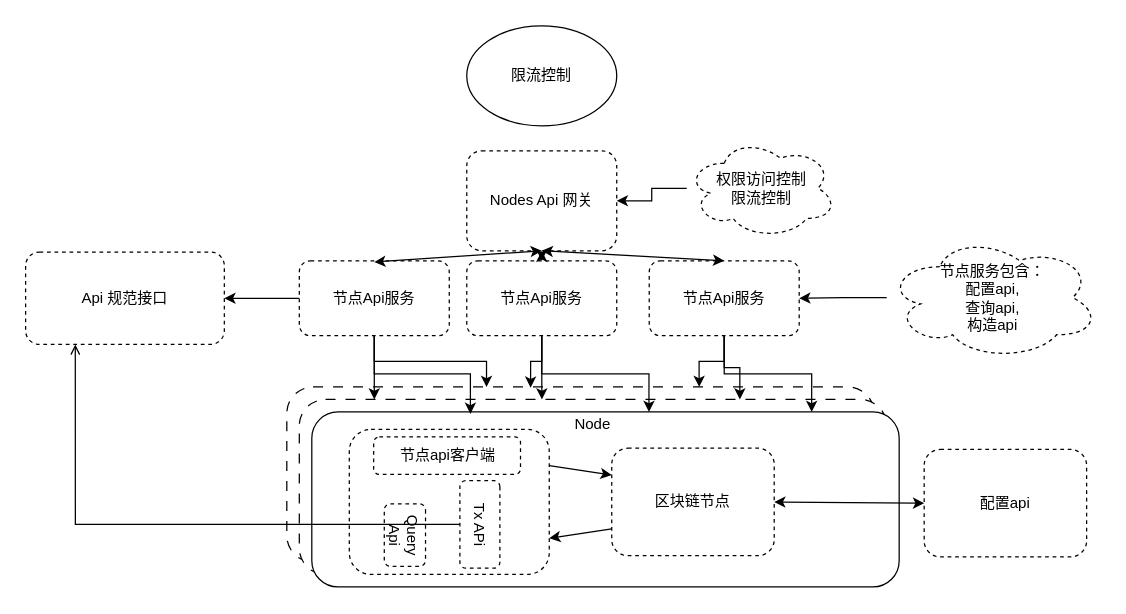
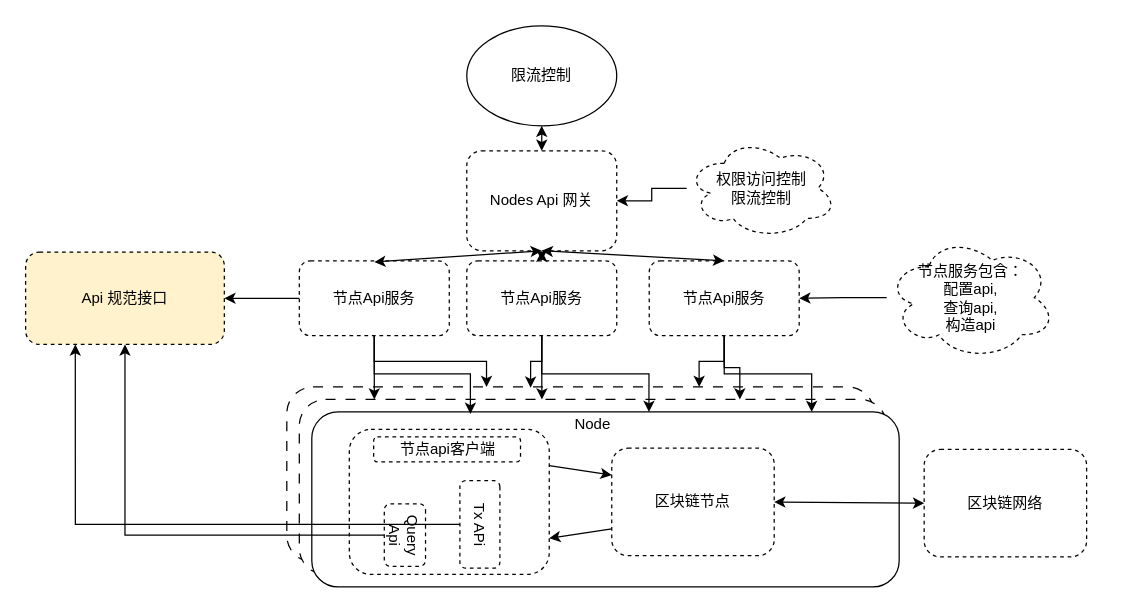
+ <mxCell id="33" value="" style="endArrow=classic;startArrow=classic;html=1;rounded=0;exitX=0.5;exitY=0;exitDx=0;exitDy=0;entryX=0.5;entryY=1;entryDx=0;entryDy=0;" parent="1" source="32" target="2" edge="1"><mxGeometry width="50" height="50" relative="1" as="geometry"><mxPoint x="389" y="140" as="sourcePoint" /><mxPoint x="439" y="90" as="targetPoint" /></mxGeometry></mxCell>
- <mxCell id="7" value="Api 规范接口" style="rounded=1;whiteSpace=wrap;html=1;dashed=1;" parent="1" vertex="1"><mxGeometry x="20" y="201" width="159" height="74" as="geometry" /></mxCell>
+ <mxCell id="7" value="Api 规范接口" style="rounded=1;whiteSpace=wrap;html=1;dashed=1;fillColor=#fff2cc;" parent="1" vertex="1"><mxGeometry x="20" y="201" width="159" height="74" as="geometry" /></mxCell>
- <mxCell id="40" value="节点服务包含：&lt;br&gt;配置api,&lt;br&gt;查询api,&lt;br&gt;构造api" style="ellipse;shape=cloud;whiteSpace=wrap;html=1;dashed=1;" vertex="1" parent="1"><mxGeometry x="709" y="188" width="170" height="99" as="geometry" /></mxCell>
+ <mxCell id="40" value="节点服务包含：&lt;br&gt;配置api,&lt;br&gt;查询api,&lt;br&gt;构造api" style="ellipse;shape=cloud;whiteSpace=wrap;html=1;dashed=1;" vertex="1" parent="1"><mxGeometry x="709" y="188" width="135" height="99" as="geometry" /></mxCell>
- <mxCell id="12" style="edgeStyle=orthogonalEdgeStyle;rounded=0;orthogonalLoop=1;jettySize=auto;html=1;entryX=0.25;entryY=1;entryDx=0;entryDy=0;endArrow=open;" edge="1" parent="1" source="13" target="7"><mxGeometry relative="1" as="geometry" /></mxCell>
+ <mxCell id="12" style="edgeStyle=orthogonalEdgeStyle;rounded=0;orthogonalLoop=1;jettySize=auto;html=1;entryX=0.25;entryY=1;entryDx=0;entryDy=0;" edge="1" parent="1" source="13" target="7"><mxGeometry relative="1" as="geometry" /></mxCell>
- <mxCell id="9" value="节点api客户端" style="rounded=1;whiteSpace=wrap;html=1;dashed=1;" parent="1" vertex="1"><mxGeometry x="298.5" y="349" width="117.5" height="30" as="geometry" /></mxCell>
+ <mxCell id="9" value="节点api客户端" style="rounded=1;whiteSpace=wrap;html=1;dashed=1;" parent="1" vertex="1"><mxGeometry x="298.5" y="349" width="117.5" height="20" as="geometry" /></mxCell>
- <mxCell id="15" value="配置api" style="rounded=1;whiteSpace=wrap;html=1;dashed=1;" parent="1" vertex="1"><mxGeometry x="739" y="359" width="130" height="86" as="geometry" /></mxCell>
+ <mxCell id="15" value="区块链网络" style="rounded=1;whiteSpace=wrap;html=1;dashed=1;" parent="1" vertex="1"><mxGeometry x="739" y="359" width="130" height="86" as="geometry" /></mxCell>
+ <mxCell id="10" style="edgeStyle=orthogonalEdgeStyle;rounded=0;orthogonalLoop=1;jettySize=auto;html=1;" parent="1" source="11" target="7" edge="1"><mxGeometry relative="1" as="geometry" /></mxCell>
